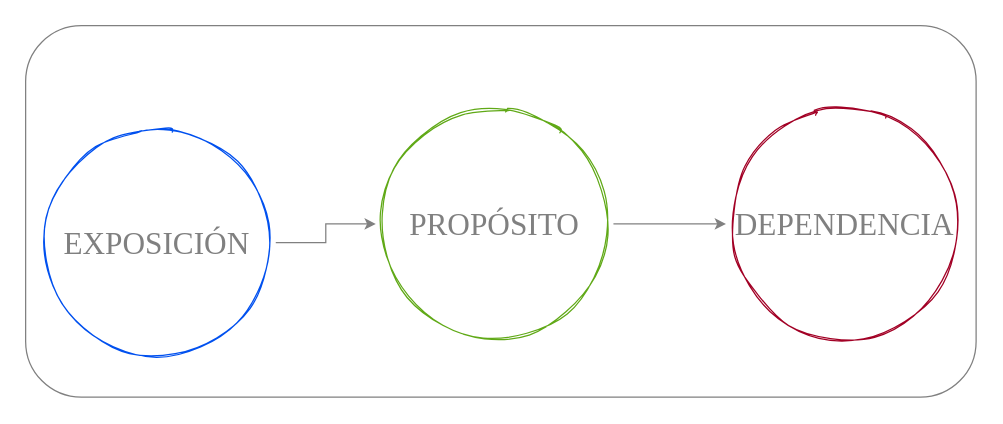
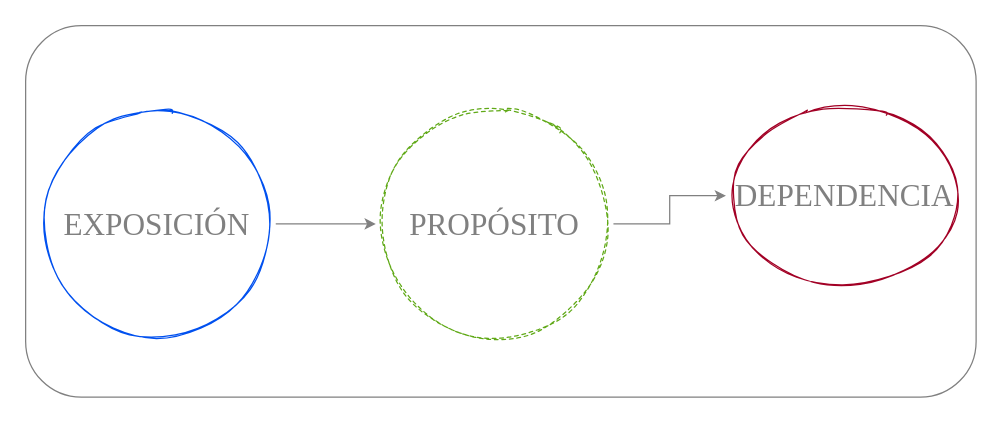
- <mxCell id="6" value="PROPÓSITO" style="ellipse;whiteSpace=wrap;html=1;aspect=fixed;sketch=1;fontFamily=Lucida Console;fontSize=25;fontStyle=0;fillColor=none;strokeColor=#60A917;fontColor=#808080;" parent="1" vertex="1"><mxGeometry x="300" y="83.5" width="190" height="190" as="geometry" /></mxCell>
+ <mxCell id="6" value="PROPÓSITO" style="ellipse;whiteSpace=wrap;html=1;aspect=fixed;sketch=1;fontFamily=Lucida Console;fontSize=25;fontStyle=0;fillColor=none;strokeColor=#60A917;fontColor=#808080;dashed=1;" parent="1" vertex="1"><mxGeometry x="300" y="83.5" width="190" height="190" as="geometry" /></mxCell>
- <mxCell id="7" value="DEPENDENCIA" style="ellipse;whiteSpace=wrap;html=1;aspect=fixed;sketch=1;fontFamily=Lucida Console;fontSize=25;spacing=2;fontStyle=0;fillColor=none;strokeColor=#A20025;fontColor=#808080;" parent="1" vertex="1"><mxGeometry x="580" y="83.5" width="190" height="190" as="geometry" /></mxCell>
+ <mxCell id="7" value="DEPENDENCIA" style="ellipse;whiteSpace=wrap;html=1;aspect=fixed;sketch=1;fontFamily=Lucida Console;fontSize=25;spacing=2;fontStyle=0;fillColor=none;strokeColor=#A20025;fontColor=#808080;" parent="1" vertex="1"><mxGeometry x="580" y="83.5" width="190" height="145" as="geometry" /></mxCell>
- <mxCell id="4" value="EXPOSICIÓN" style="ellipse;whiteSpace=wrap;html=1;aspect=fixed;sketch=1;fontFamily=Lucida Console;fontSize=25;fontStyle=0;fillColor=none;strokeColor=#0050EF;fontColor=#808080;" parent="1" vertex="1"><mxGeometry x="30" y="98.5" width="190" height="190" as="geometry" /></mxCell>
+ <mxCell id="4" value="EXPOSICIÓN" style="ellipse;whiteSpace=wrap;html=1;aspect=fixed;sketch=1;fontFamily=Lucida Console;fontSize=25;fontStyle=0;fillColor=none;strokeColor=#0050EF;fontColor=#808080;" parent="1" vertex="1"><mxGeometry x="30" y="83.5" width="190" height="190" as="geometry" /></mxCell>
